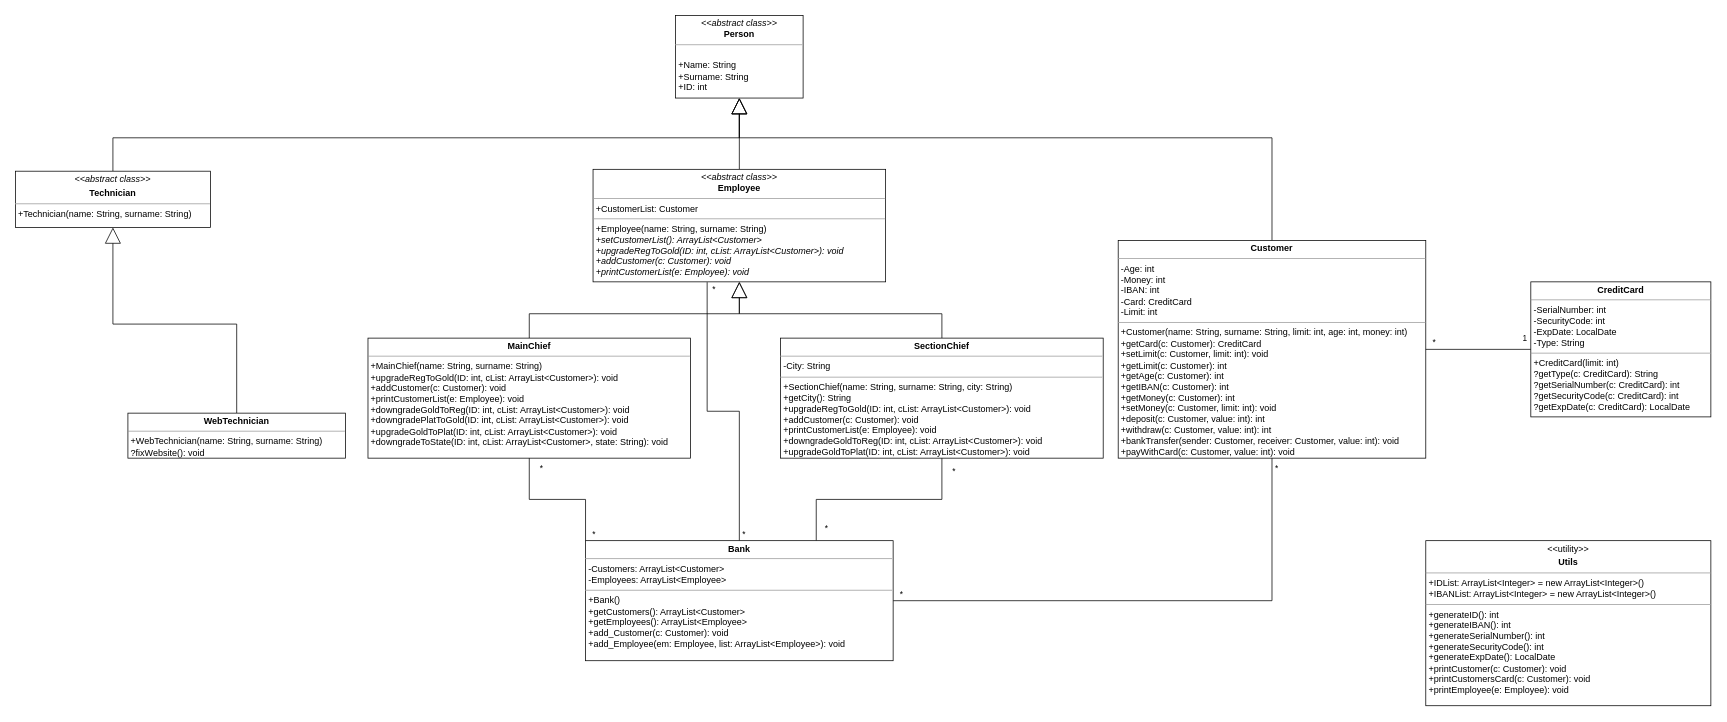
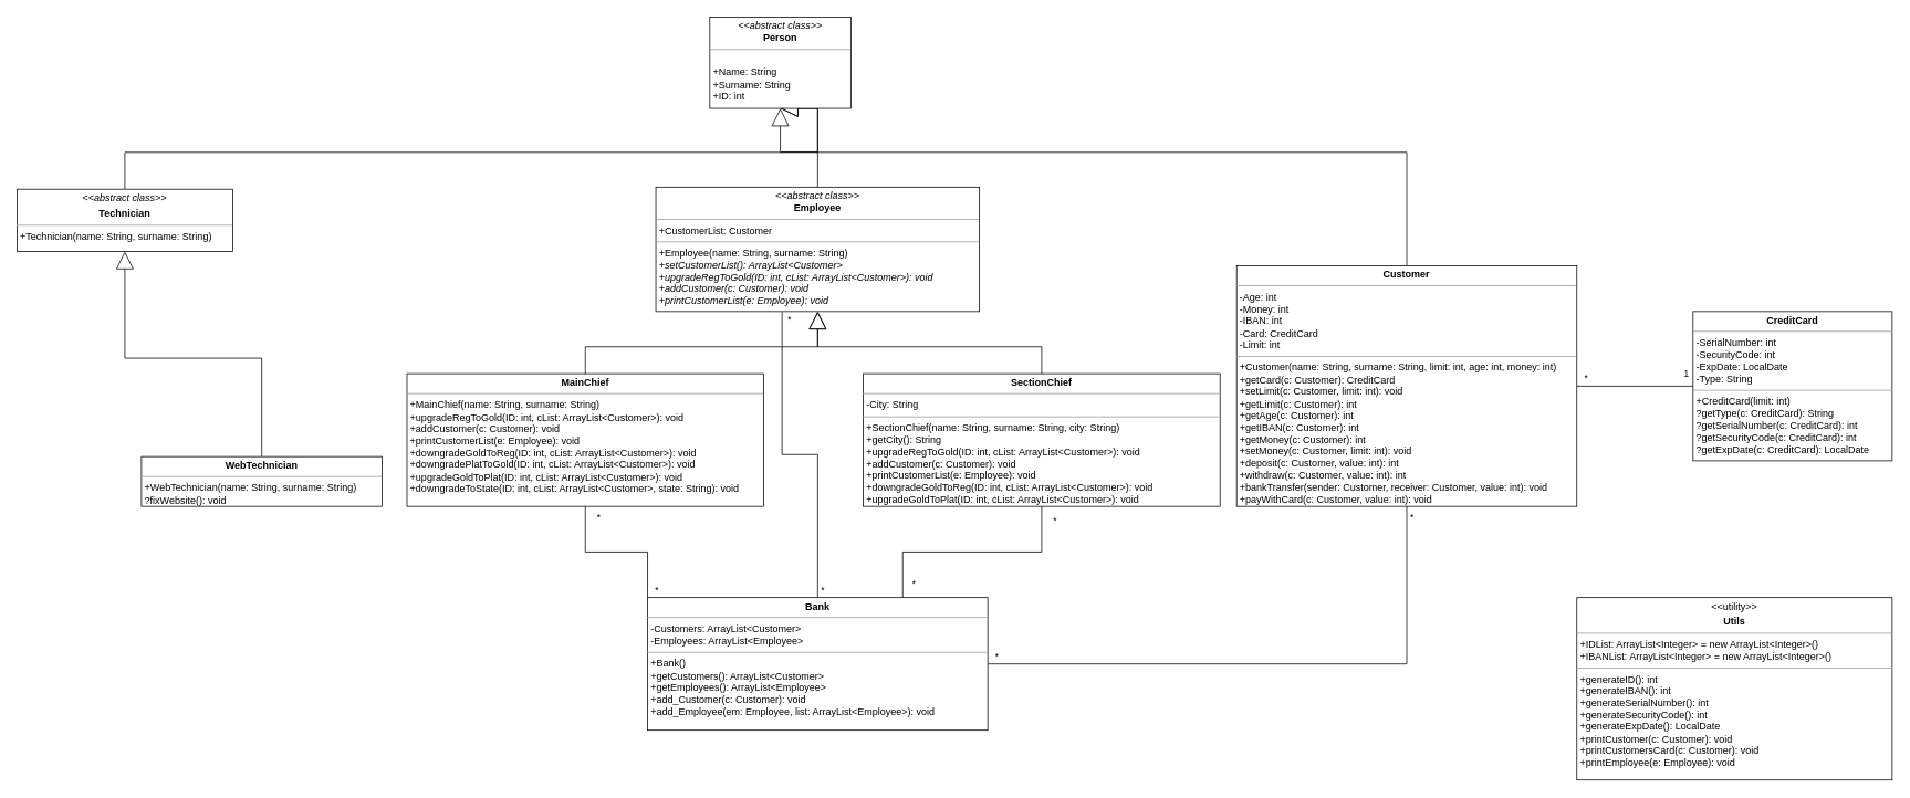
- <mxCell id="5" value="&lt;p style=&quot;margin: 0px ; margin-top: 4px ; text-align: center&quot;&gt;&lt;i&gt;&amp;lt;&amp;lt;abstract class&amp;gt;&amp;gt;&lt;/i&gt;&lt;br&gt;&lt;b&gt;Person&lt;/b&gt;&lt;/p&gt;&lt;hr size=&quot;1&quot;&gt;&lt;p style=&quot;margin: 0px ; margin-left: 4px&quot;&gt;&lt;br&gt;&lt;/p&gt;&lt;p style=&quot;margin: 0px ; margin-left: 4px&quot;&gt;+Name: String&lt;/p&gt;&lt;p style=&quot;margin: 0px ; margin-left: 4px&quot;&gt;+Surname: String&lt;/p&gt;&lt;p style=&quot;margin: 0px ; margin-left: 4px&quot;&gt;+ID: int&lt;/p&gt;&lt;p style=&quot;margin: 0px ; margin-left: 4px&quot;&gt;&lt;br&gt;&lt;/p&gt;" style="verticalAlign=top;align=left;overflow=fill;fontSize=12;fontFamily=Helvetica;html=1;" parent="1" vertex="1"><mxGeometry x="900" y="20" width="170" height="110" as="geometry" /></mxCell>
+ <mxCell id="5" value="&lt;p style=&quot;margin: 0px ; margin-top: 4px ; text-align: center&quot;&gt;&lt;i&gt;&amp;lt;&amp;lt;abstract class&amp;gt;&amp;gt;&lt;/i&gt;&lt;br&gt;&lt;b&gt;Person&lt;/b&gt;&lt;/p&gt;&lt;hr size=&quot;1&quot;&gt;&lt;p style=&quot;margin: 0px ; margin-left: 4px&quot;&gt;&lt;br&gt;&lt;/p&gt;&lt;p style=&quot;margin: 0px ; margin-left: 4px&quot;&gt;+Name: String&lt;/p&gt;&lt;p style=&quot;margin: 0px ; margin-left: 4px&quot;&gt;+Surname: String&lt;/p&gt;&lt;p style=&quot;margin: 0px ; margin-left: 4px&quot;&gt;+ID: int&lt;/p&gt;&lt;p style=&quot;margin: 0px ; margin-left: 4px&quot;&gt;&lt;br&gt;&lt;/p&gt;" style="verticalAlign=top;align=left;overflow=fill;fontSize=12;fontFamily=Helvetica;html=1;" parent="1" vertex="1"><mxGeometry x="855" y="20" width="170" height="110" as="geometry" /></mxCell>
